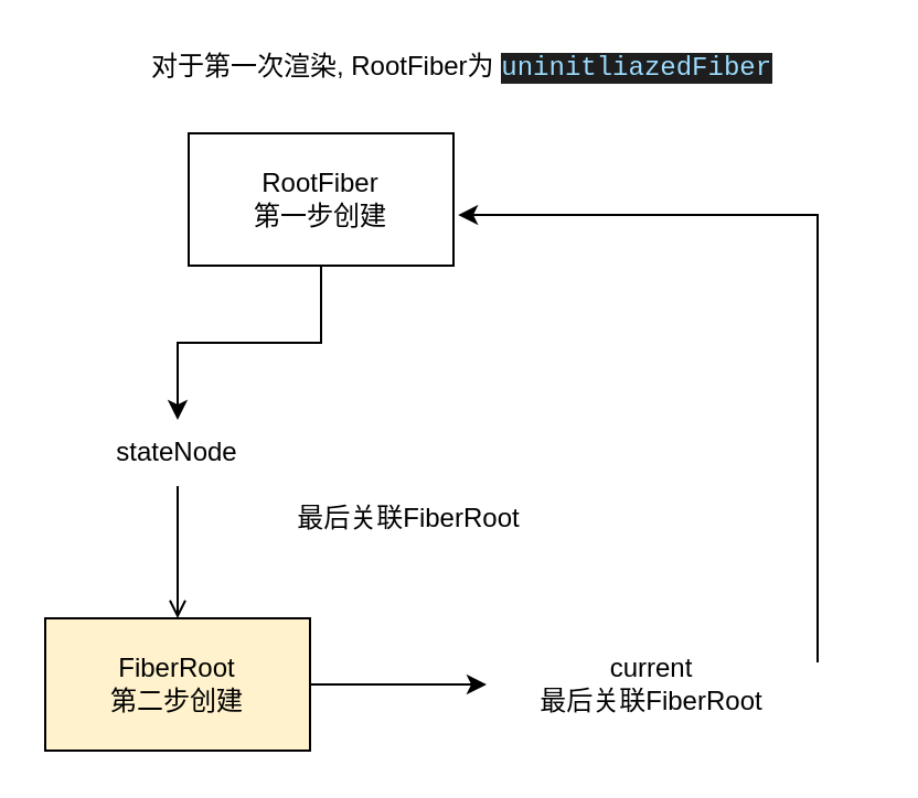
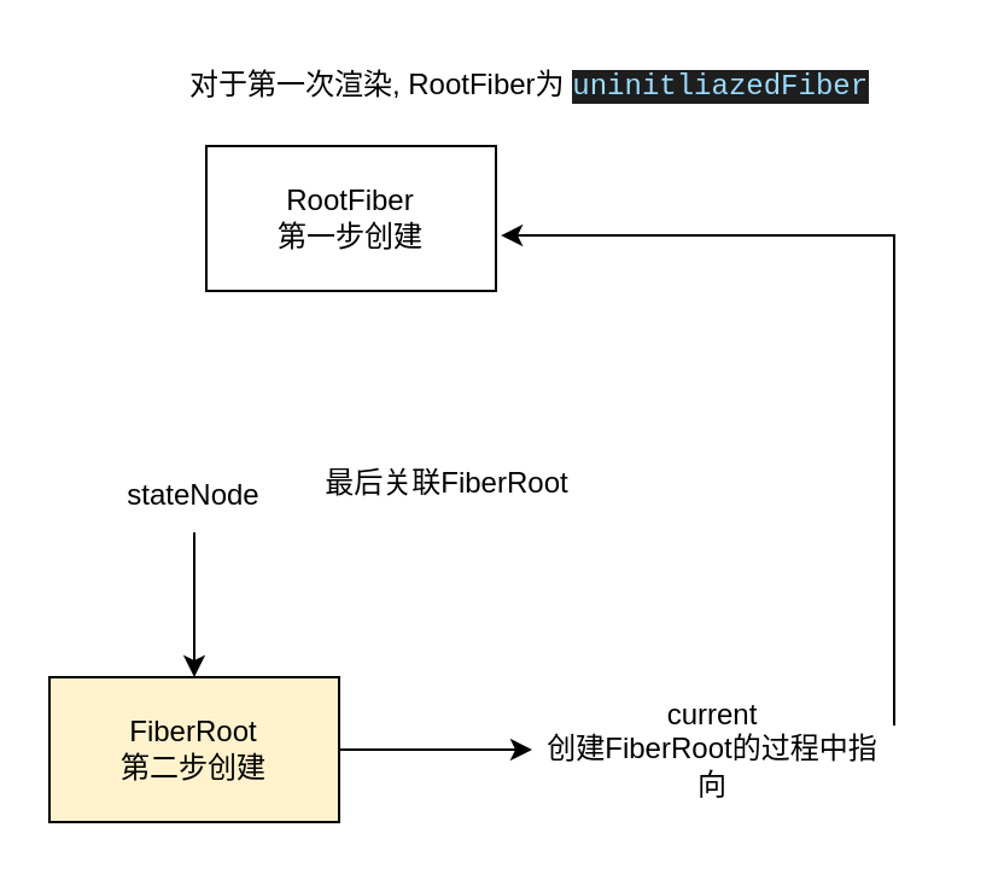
- <mxCell id="11" value="对于第一次渲染, RootFiber为&amp;nbsp;&lt;span style=&quot;color: rgb(156 , 220 , 254) ; background-color: rgb(30 , 30 , 30) ; font-family: &amp;#34;menlo&amp;#34; , &amp;#34;monaco&amp;#34; , &amp;#34;courier new&amp;#34; , monospace ; white-space: pre&quot;&gt;uninitliazedFiber&lt;/span&gt;" style="text;html=1;strokeColor=none;fillColor=none;align=center;verticalAlign=middle;whiteSpace=wrap;rounded=0;" parent="1" vertex="1"><mxGeometry x="24" y="20" width="370" height="20" as="geometry" /></mxCell>
+ <mxCell id="11" value="对于第一次渲染, RootFiber为&amp;nbsp;&lt;span style=&quot;color: rgb(156 , 220 , 254) ; background-color: rgb(30 , 30 , 30) ; font-family: &amp;#34;menlo&amp;#34; , &amp;#34;monaco&amp;#34; , &amp;#34;courier new&amp;#34; , monospace ; white-space: pre&quot;&gt;uninitliazedFiber&lt;/span&gt;" style="text;html=1;strokeColor=none;fillColor=none;align=center;verticalAlign=middle;whiteSpace=wrap;rounded=0;" parent="1" vertex="1"><mxGeometry x="34" y="25" width="370" height="20" as="geometry" /></mxCell>
- <mxCell id="2" style="edgeStyle=orthogonalEdgeStyle;rounded=0;orthogonalLoop=1;jettySize=auto;html=1;exitX=0.5;exitY=1;exitDx=0;exitDy=0;entryX=0.5;entryY=0;entryDx=0;entryDy=0;" parent="1" source="3" target="9" edge="1"><mxGeometry relative="1" as="geometry" /></mxCell>
- <mxCell id="10" value="最后关联FiberRoot" style="text;html=1;strokeColor=none;fillColor=none;align=center;verticalAlign=middle;whiteSpace=wrap;rounded=0;" parent="1" vertex="1"><mxGeometry x="120" y="225" width="130" height="20" as="geometry" /></mxCell>
+ <mxCell id="10" value="最后关联FiberRoot" style="text;html=1;strokeColor=none;fillColor=none;align=center;verticalAlign=middle;whiteSpace=wrap;rounded=0;" parent="1" vertex="1"><mxGeometry x="120" y="190" width="130" height="20" as="geometry" /></mxCell>
- <mxCell id="8" style="edgeStyle=orthogonalEdgeStyle;rounded=0;orthogonalLoop=1;jettySize=auto;html=1;entryX=0.5;entryY=0;entryDx=0;entryDy=0;endArrow=open;" parent="1" source="9" target="5" edge="1"><mxGeometry relative="1" as="geometry" /></mxCell>
+ <mxCell id="8" style="edgeStyle=orthogonalEdgeStyle;rounded=0;orthogonalLoop=1;jettySize=auto;html=1;entryX=0.5;entryY=0;entryDx=0;entryDy=0;" parent="1" source="9" target="5" edge="1"><mxGeometry relative="1" as="geometry" /></mxCell>
- <mxCell id="7" value="current&lt;br&gt;最后关联FiberRoot" style="text;html=1;strokeColor=none;fillColor=none;align=center;verticalAlign=middle;whiteSpace=wrap;rounded=0;" parent="1" vertex="1"><mxGeometry x="220" y="300" width="150" height="20" as="geometry" /></mxCell>
+ <mxCell id="7" value="current&lt;br&gt;创建FiberRoot的过程中指向" style="text;html=1;strokeColor=none;fillColor=none;align=center;verticalAlign=middle;whiteSpace=wrap;rounded=0;" parent="1" vertex="1"><mxGeometry x="220" y="300" width="150" height="20" as="geometry" /></mxCell>
